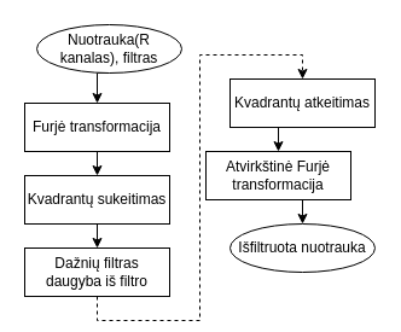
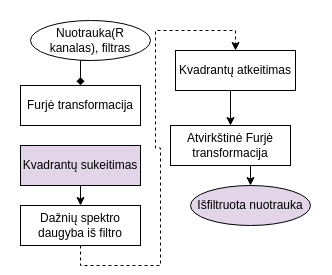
- <mxCell id="2" style="edgeStyle=orthogonalEdgeStyle;rounded=0;orthogonalLoop=1;jettySize=auto;html=1;exitX=0.5;exitY=1;exitDx=0;exitDy=0;entryX=0.5;entryY=0;entryDx=0;entryDy=0;" edge="1" parent="1" source="3" target="5"><mxGeometry relative="1" as="geometry" /></mxCell>
+ <mxCell id="2" style="edgeStyle=orthogonalEdgeStyle;rounded=0;orthogonalLoop=1;jettySize=auto;html=1;exitX=0.5;exitY=1;exitDx=0;exitDy=0;entryX=0.5;entryY=0;entryDx=0;entryDy=0;endArrow=diamond;" edge="1" parent="1" source="3" target="5"><mxGeometry relative="1" as="geometry" /></mxCell>
- <mxCell id="11" value="Kvadrantų atkeitimas" style="rounded=0;whiteSpace=wrap;html=1;" vertex="1" parent="1"><mxGeometry x="190" y="65" width="120" height="40" as="geometry" /></mxCell>
+ <mxCell id="11" value="Kvadrantų atkeitimas" style="rounded=0;whiteSpace=wrap;html=1;" vertex="1" parent="1"><mxGeometry x="175" y="50" width="120" height="40" as="geometry" /></mxCell>
- <mxCell id="4" style="edgeStyle=orthogonalEdgeStyle;rounded=0;orthogonalLoop=1;jettySize=auto;html=1;exitX=0.5;exitY=1;exitDx=0;exitDy=0;entryX=0.5;entryY=0;entryDx=0;entryDy=0;" edge="1" parent="1" source="5" target="7"><mxGeometry relative="1" as="geometry" /></mxCell>
- <mxCell id="7" value="Kvadrantų sukeitimas" style="rounded=0;whiteSpace=wrap;html=1;" vertex="1" parent="1"><mxGeometry x="20" y="145" width="120" height="40" as="geometry" /></mxCell>
+ <mxCell id="7" value="Kvadrantų sukeitimas" style="rounded=0;whiteSpace=wrap;html=1;fillColor=#e1d5e7;" vertex="1" parent="1"><mxGeometry x="20" y="145" width="120" height="40" as="geometry" /></mxCell>
- <mxCell id="14" value="Išfiltruota nuotrauka" style="ellipse;whiteSpace=wrap;html=1;" vertex="1" parent="1"><mxGeometry x="190" y="185" width="120" height="40" as="geometry" /></mxCell>
+ <mxCell id="14" value="Išfiltruota nuotrauka" style="ellipse;whiteSpace=wrap;html=1;fillColor=#e1d5e7;" vertex="1" parent="1"><mxGeometry x="190" y="185" width="120" height="40" as="geometry" /></mxCell>
- <mxCell id="9" value="Dažnių filtras daugyba iš filtro" style="rounded=0;whiteSpace=wrap;html=1;" vertex="1" parent="1"><mxGeometry x="20" y="205" width="120" height="40" as="geometry" /></mxCell>
+ <mxCell id="9" value="Dažnių spektro daugyba iš filtro" style="rounded=0;whiteSpace=wrap;html=1;" vertex="1" parent="1"><mxGeometry x="20" y="205" width="120" height="40" as="geometry" /></mxCell>
